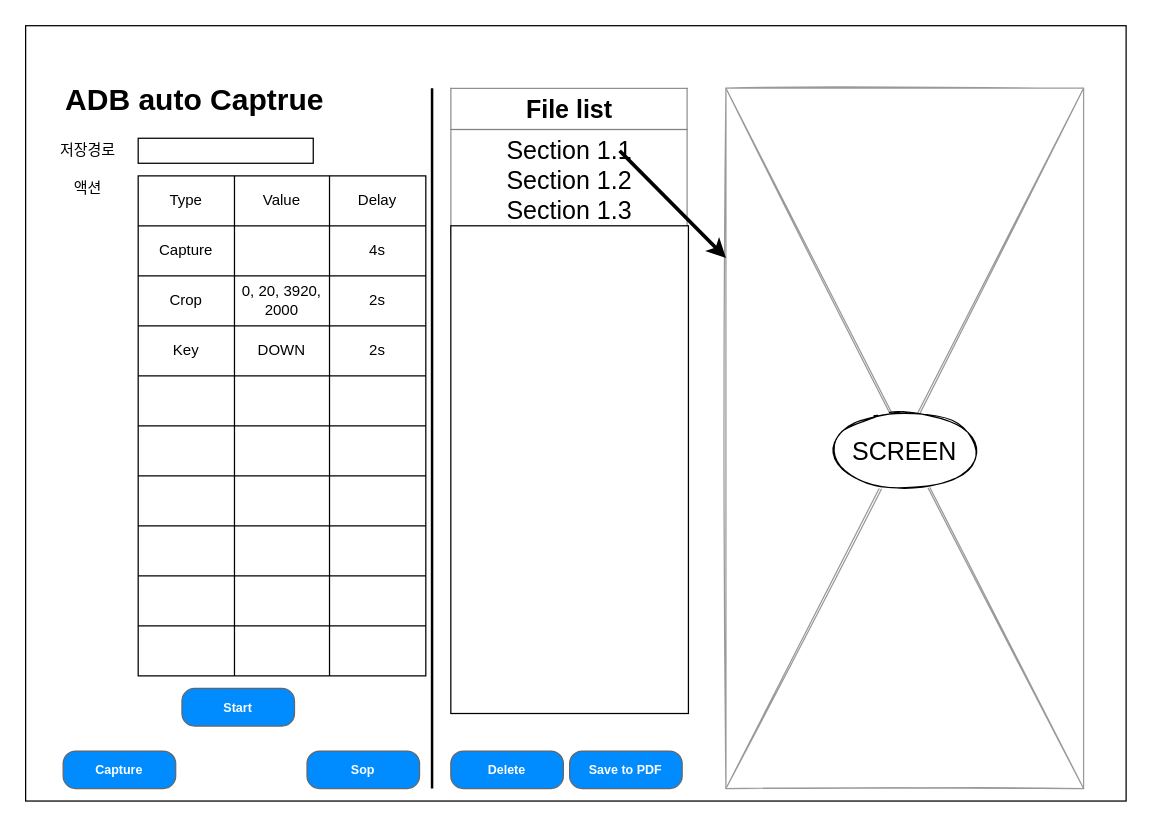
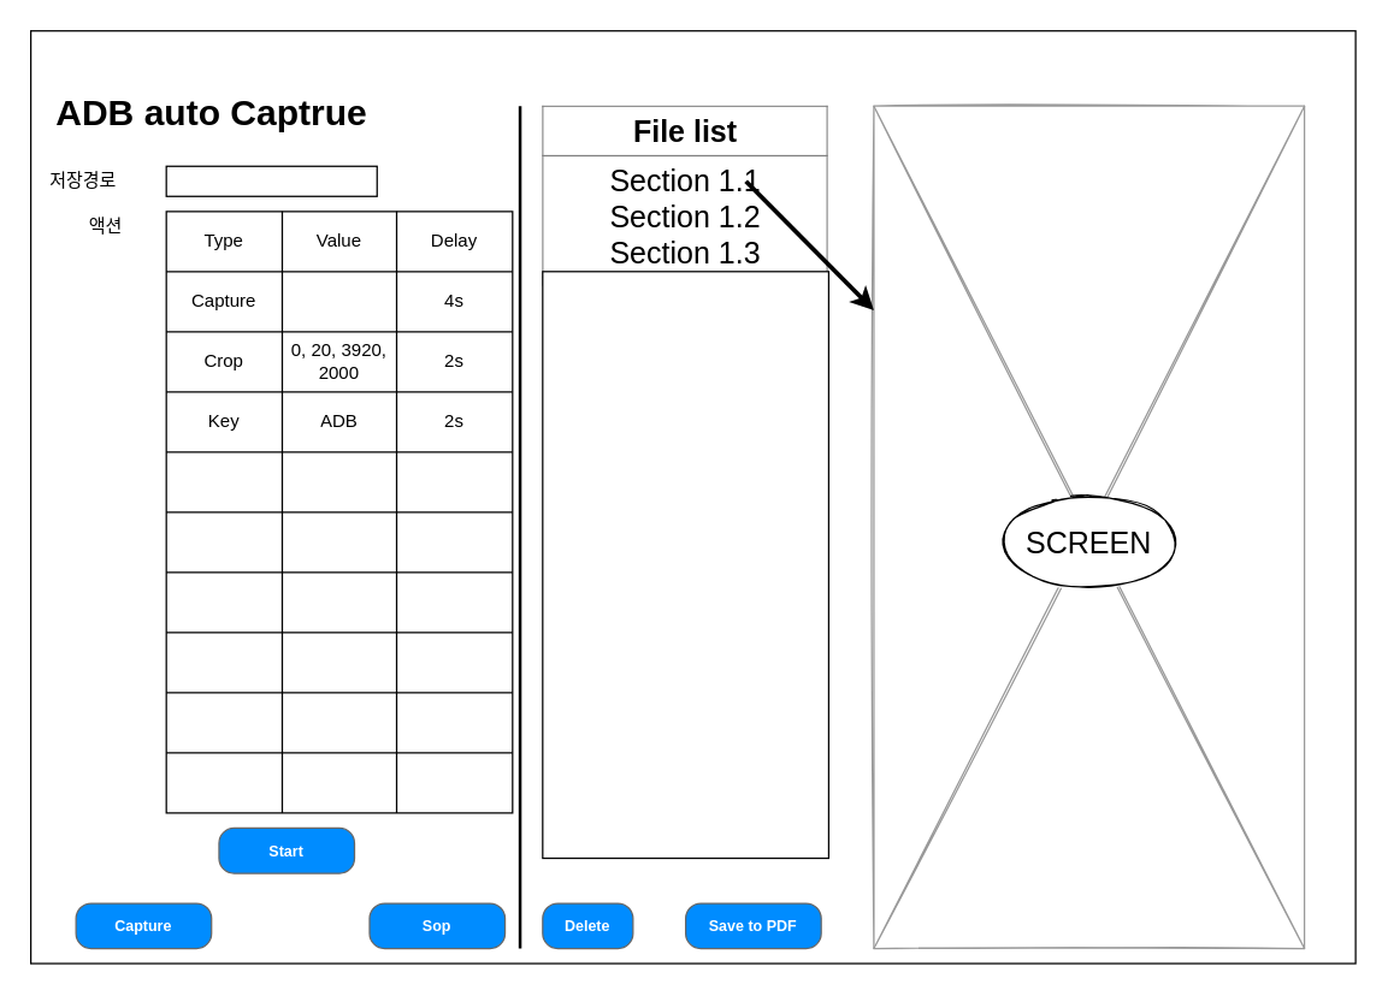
- <mxCell id="45" value="ADB auto Captrue" style="text;strokeColor=none;fillColor=none;html=1;fontSize=24;fontStyle=1;verticalAlign=middle;align=left;" vertex="1" parent="1"><mxGeometry x="50" y="60" width="270" height="40" as="geometry" /></mxCell>
+ <mxCell id="45" value="ADB auto Captrue" style="text;strokeColor=none;fillColor=none;html=1;fontSize=24;fontStyle=1;verticalAlign=middle;align=left;" vertex="1" parent="1"><mxGeometry x="35" y="55" width="270" height="40" as="geometry" /></mxCell>
- <mxCell id="46" value="저장경로" style="text;html=1;strokeColor=none;fillColor=none;align=center;verticalAlign=middle;whiteSpace=wrap;rounded=0;" vertex="1" parent="1"><mxGeometry x="40" y="110" width="60" height="20" as="geometry" /></mxCell>
+ <mxCell id="46" value="저장경로" style="text;html=1;strokeColor=none;fillColor=none;align=center;verticalAlign=middle;whiteSpace=wrap;rounded=0;" vertex="1" parent="1"><mxGeometry x="25" y="110" width="60" height="20" as="geometry" /></mxCell>
- <mxCell id="19" value="DOWN" style="shape=partialRectangle;html=1;whiteSpace=wrap;connectable=0;fillColor=none;top=0;left=0;bottom=0;right=0;overflow=hidden;" vertex="1" parent="17"><mxGeometry x="77" width="76" height="40" as="geometry" /></mxCell>
+ <mxCell id="19" value="ADB" style="shape=partialRectangle;html=1;whiteSpace=wrap;connectable=0;fillColor=none;top=0;left=0;bottom=0;right=0;overflow=hidden;" vertex="1" parent="17"><mxGeometry x="77" width="76" height="40" as="geometry" /></mxCell>
- <mxCell id="56" value="Delete" style="strokeWidth=1;shadow=0;dashed=0;align=center;html=1;shape=mxgraph.mockup.buttons.button;strokeColor=#666666;fontColor=#ffffff;mainText=;buttonStyle=round;fontSize=10;fontStyle=1;fillColor=#008cff;whiteSpace=wrap;" vertex="1" parent="1"><mxGeometry x="360" y="600" width="90" height="30" as="geometry" /></mxCell>
+ <mxCell id="56" value="Delete" style="strokeWidth=1;shadow=0;dashed=0;align=center;html=1;shape=mxgraph.mockup.buttons.button;strokeColor=#666666;fontColor=#ffffff;mainText=;buttonStyle=round;fontSize=10;fontStyle=1;fillColor=#008cff;whiteSpace=wrap;" vertex="1" parent="1"><mxGeometry x="360" y="600" width="60" height="30" as="geometry" /></mxCell>
